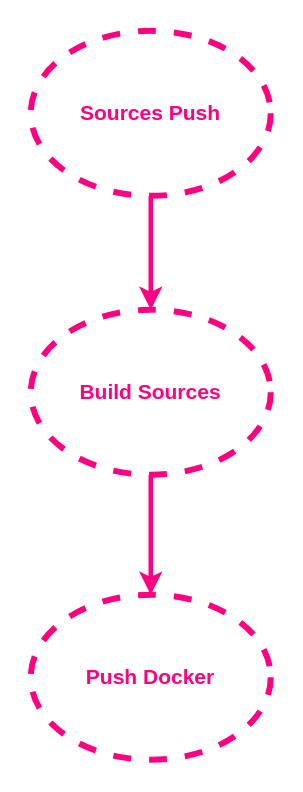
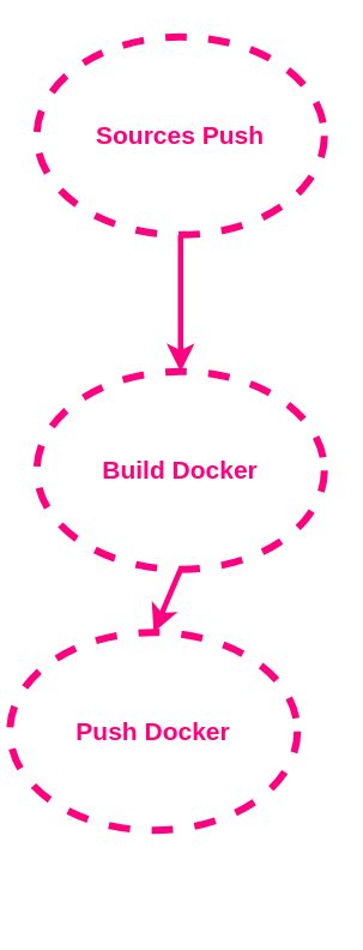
- <mxCell id="3" value="Build Sources" style="ellipse;whiteSpace=wrap;html=1;fillColor=none;strokeColor=#FF0080;dashed=1;strokeWidth=4;fontColor=#FF0080;fontStyle=1;fontSize=14;" vertex="1" parent="1"><mxGeometry x="20" y="206" width="160" height="110" as="geometry" /></mxCell>
+ <mxCell id="3" value="Build Docker" style="ellipse;whiteSpace=wrap;html=1;fillColor=none;strokeColor=#FF0080;dashed=1;strokeWidth=4;fontColor=#FF0080;fontStyle=1;fontSize=14;" vertex="1" parent="1"><mxGeometry x="20" y="206" width="160" height="110" as="geometry" /></mxCell>
- <mxCell id="4" value="&lt;b&gt;Push Docker&lt;/b&gt;" style="ellipse;whiteSpace=wrap;html=1;fillColor=none;strokeColor=#FF0080;dashed=1;strokeWidth=4;fontColor=#FF0080;fontSize=14;" vertex="1" parent="1"><mxGeometry x="20" y="396" width="160" height="110" as="geometry" /></mxCell>
+ <mxCell id="4" value="&lt;b&gt;Push Docker&lt;/b&gt;" style="ellipse;whiteSpace=wrap;html=1;fillColor=none;strokeColor=#FF0080;dashed=1;strokeWidth=4;fontColor=#FF0080;fontSize=14;" vertex="1" parent="1"><mxGeometry x="5" y="351" width="160" height="110" as="geometry" /></mxCell>
